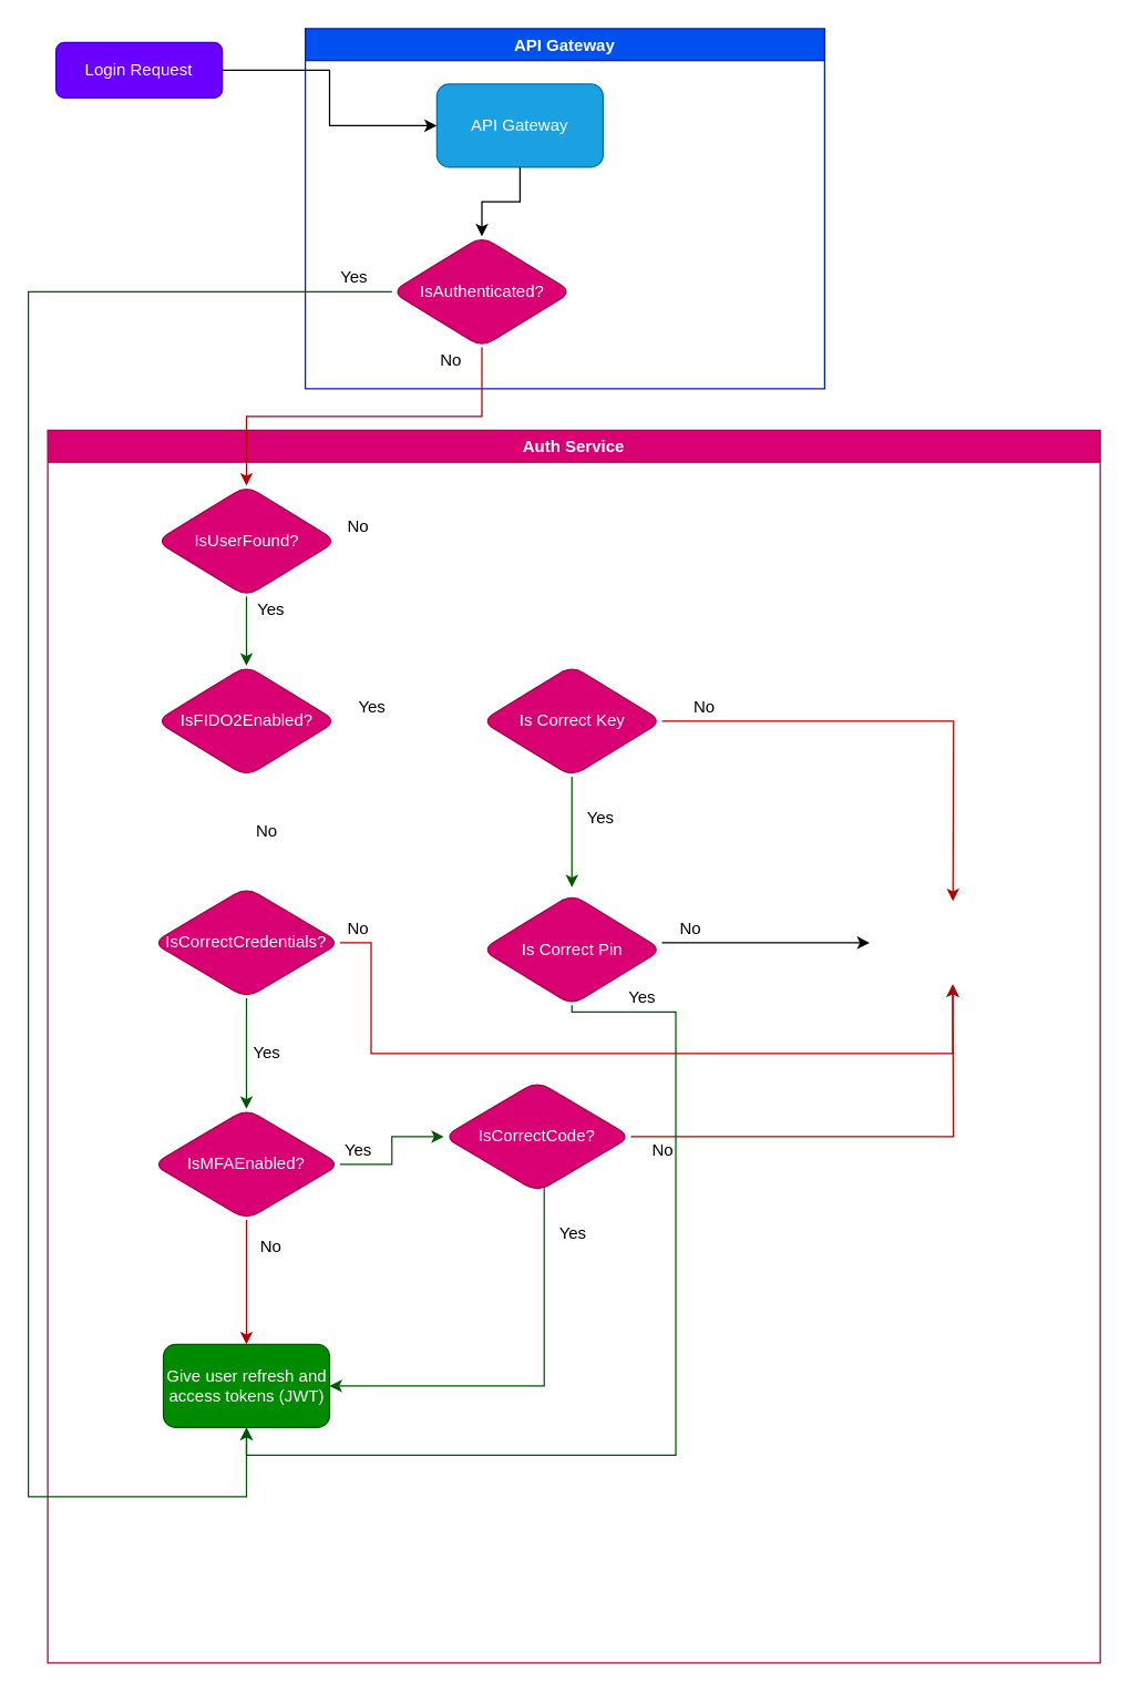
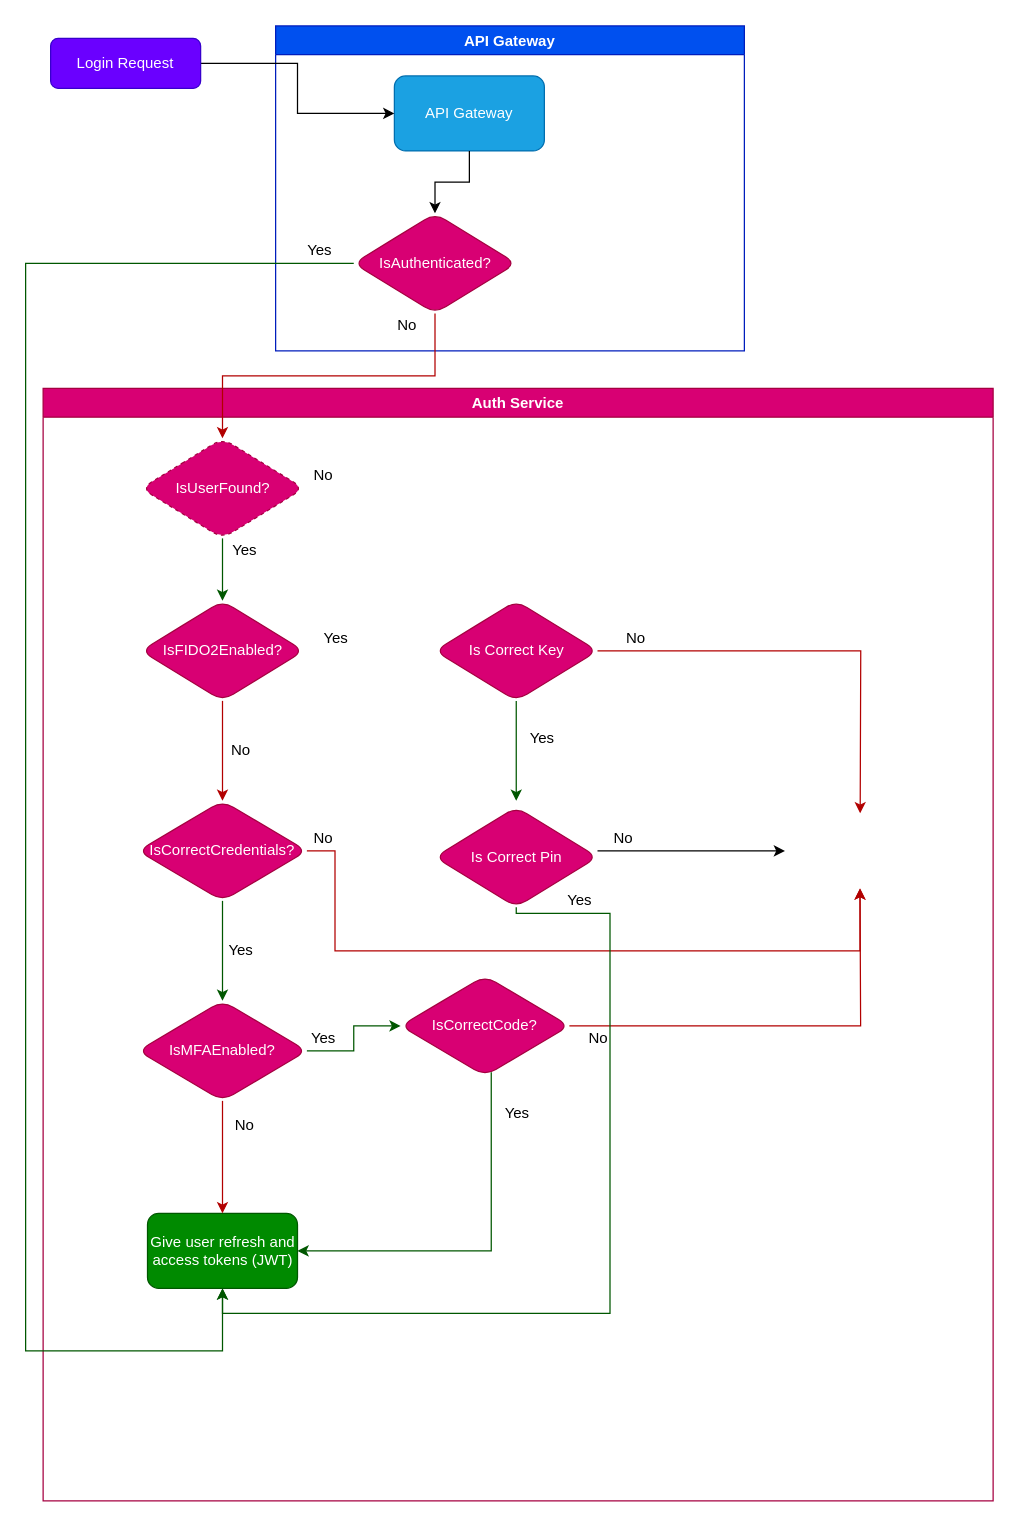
- <mxCell id="42" value="IsUserFound?" style="rhombus;whiteSpace=wrap;html=1;rounded=1;fillColor=#d80073;fontColor=#ffffff;strokeColor=#A50040;" vertex="1" parent="10"><mxGeometry x="78.5" y="40" width="130" height="80" as="geometry" /></mxCell>
+ <mxCell id="42" value="IsUserFound?" style="rhombus;whiteSpace=wrap;html=1;rounded=1;fillColor=#d80073;fontColor=#ffffff;strokeColor=#A50040;dashed=1;" vertex="1" parent="10"><mxGeometry x="78.5" y="40" width="130" height="80" as="geometry" /></mxCell>
+ <mxCell id="23" value="" style="edgeStyle=orthogonalEdgeStyle;rounded=0;orthogonalLoop=1;jettySize=auto;html=1;fillColor=#e51400;strokeColor=#B20000;" parent="10" source="11" target="22" edge="1"><mxGeometry relative="1" as="geometry" /></mxCell>
